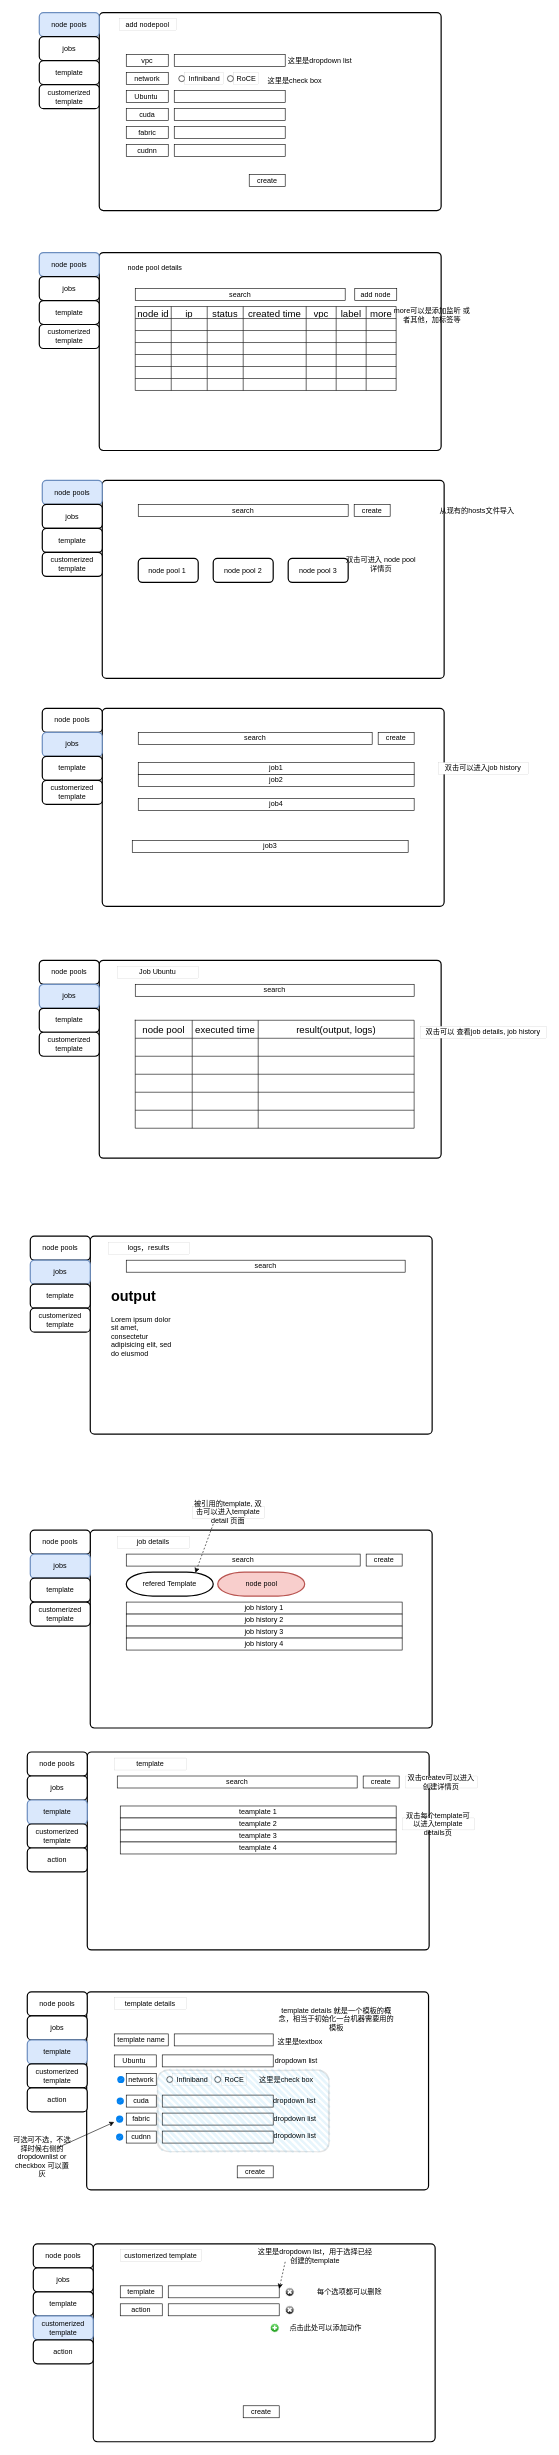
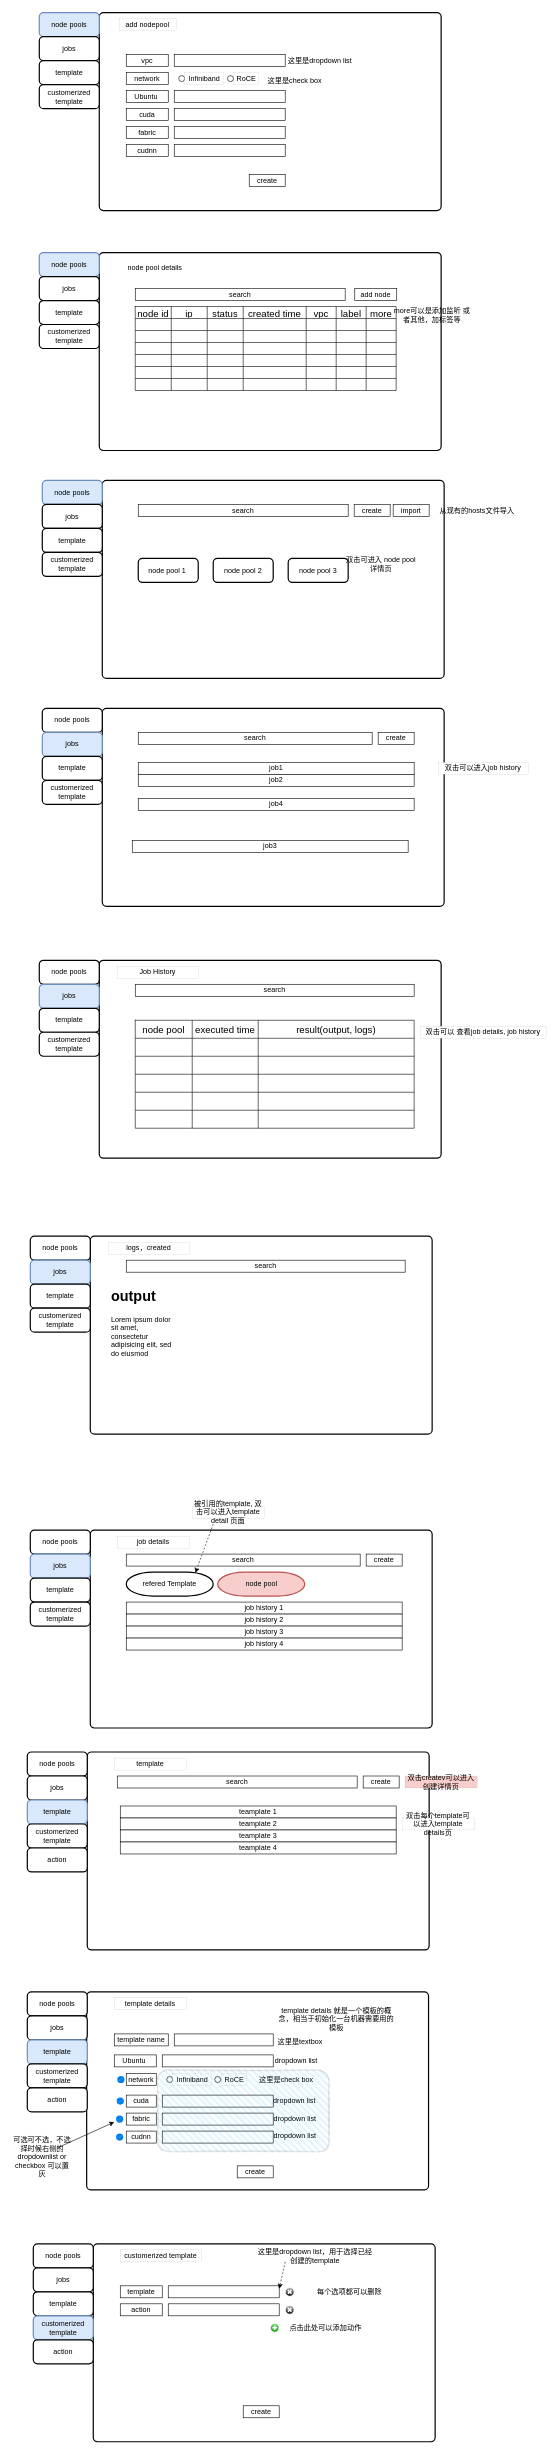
+ <mxCell id="136" value="import" style="html=1;whiteSpace=wrap;" vertex="1" parent="1"><mxGeometry x="655" y="840" width="60" height="20" as="geometry" /></mxCell>
- <mxCell id="101" value="Job Ubuntu" style="html=1;whiteSpace=wrap;strokeWidth=0;" vertex="1" parent="1"><mxGeometry x="195" y="1610" width="135" height="20" as="geometry" /></mxCell>
+ <mxCell id="101" value="Job History" style="html=1;whiteSpace=wrap;strokeWidth=0;" vertex="1" parent="1"><mxGeometry x="195" y="1610" width="135" height="20" as="geometry" /></mxCell>
- <mxCell id="134" value="logs，results" style="html=1;whiteSpace=wrap;strokeWidth=0;" vertex="1" parent="1"><mxGeometry x="180" y="2070" width="135" height="20" as="geometry" /></mxCell>
+ <mxCell id="134" value="logs，created" style="html=1;whiteSpace=wrap;strokeWidth=0;" vertex="1" parent="1"><mxGeometry x="180" y="2070" width="135" height="20" as="geometry" /></mxCell>
- <mxCell id="57" value="双击createv可以进入创建详情页" style="html=1;whiteSpace=wrap;strokeWidth=0;" vertex="1" parent="1"><mxGeometry x="675" y="2960" width="120" height="20" as="geometry" /></mxCell>
+ <mxCell id="57" value="双击createv可以进入创建详情页" style="html=1;whiteSpace=wrap;strokeWidth=0;fillColor=#f8cecc;" vertex="1" parent="1"><mxGeometry x="675" y="2960" width="120" height="20" as="geometry" /></mxCell>
